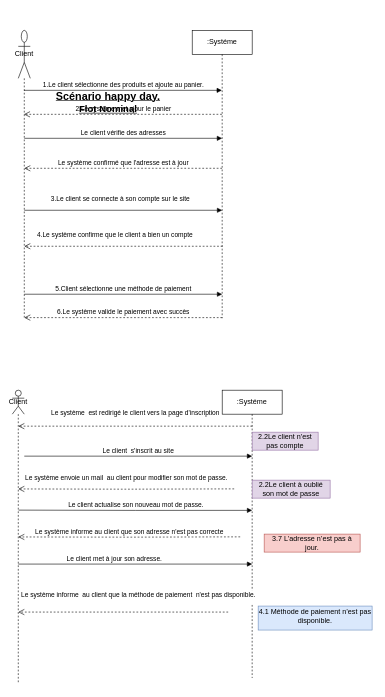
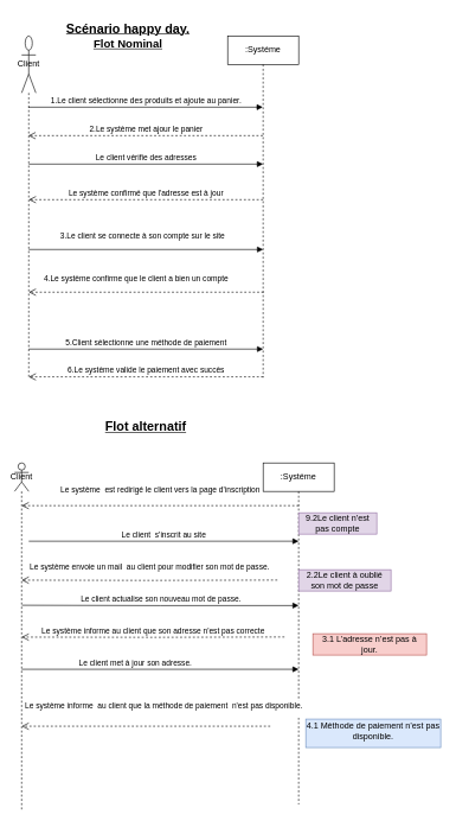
- <mxCell id="10" value="&lt;div&gt;&lt;u&gt;&lt;b&gt;&lt;font style=&quot;font-size: 18px;&quot;&gt;Scénario happy day.&lt;/font&gt;&lt;/b&gt;&lt;/u&gt;&lt;/div&gt;&lt;div&gt;&lt;u&gt;&lt;font size=&quot;3&quot;&gt;&lt;b&gt;Flot Nominal&lt;/b&gt;&lt;br&gt;&lt;/font&gt;&lt;/u&gt;&lt;/div&gt;" style="text;strokeColor=none;align=center;fillColor=none;html=1;verticalAlign=middle;whiteSpace=wrap;rounded=0;" parent="1" vertex="1"><mxGeometry x="60" y="140" width="240" height="60" as="geometry" /></mxCell>
+ <mxCell id="10" value="&lt;div&gt;&lt;u&gt;&lt;b&gt;&lt;font style=&quot;font-size: 18px;&quot;&gt;Scénario happy day.&lt;/font&gt;&lt;/b&gt;&lt;/u&gt;&lt;/div&gt;&lt;div&gt;&lt;u&gt;&lt;font size=&quot;3&quot;&gt;&lt;b&gt;Flot Nominal&lt;/b&gt;&lt;br&gt;&lt;/font&gt;&lt;/u&gt;&lt;/div&gt;" style="text;strokeColor=none;align=center;fillColor=none;html=1;verticalAlign=middle;whiteSpace=wrap;rounded=0;" parent="1" vertex="1"><mxGeometry x="60" y="20" width="240" height="60" as="geometry" /></mxCell>
+ <mxCell id="11" value="&lt;font style=&quot;font-size: 18px;&quot;&gt;&lt;b&gt;&lt;u&gt;Flot alternatif&lt;/u&gt;&lt;/b&gt;&lt;/font&gt;" style="text;strokeColor=none;align=center;fillColor=none;html=1;verticalAlign=middle;whiteSpace=wrap;rounded=0;" parent="1" vertex="1"><mxGeometry x="140" y="570" width="130" height="60" as="geometry" /></mxCell>
- <mxCell id="19" value="2.2Le client n'est pas compte" style="text;strokeColor=#9673a6;align=center;fillColor=#e1d5e7;html=1;verticalAlign=middle;whiteSpace=wrap;rounded=0;" vertex="1" parent="1"><mxGeometry x="420" y="720" width="110" height="30" as="geometry" /></mxCell>
+ <mxCell id="19" value="9.2Le client n'est pas compte" style="text;strokeColor=#9673a6;align=center;fillColor=#e1d5e7;html=1;verticalAlign=middle;whiteSpace=wrap;rounded=0;" vertex="1" parent="1"><mxGeometry x="420" y="720" width="110" height="30" as="geometry" /></mxCell>
- <mxCell id="24" value="3.7&amp;nbsp;L’adresse n’est pas à jour." style="text;strokeColor=#b85450;align=center;fillColor=#f8cecc;html=1;verticalAlign=middle;whiteSpace=wrap;rounded=0;" vertex="1" parent="1"><mxGeometry x="440" y="890" width="160" height="30" as="geometry" /></mxCell>
+ <mxCell id="24" value="3.1&amp;nbsp;L’adresse n’est pas à jour." style="text;strokeColor=#b85450;align=center;fillColor=#f8cecc;html=1;verticalAlign=middle;whiteSpace=wrap;rounded=0;" vertex="1" parent="1"><mxGeometry x="440" y="890" width="160" height="30" as="geometry" /></mxCell>
